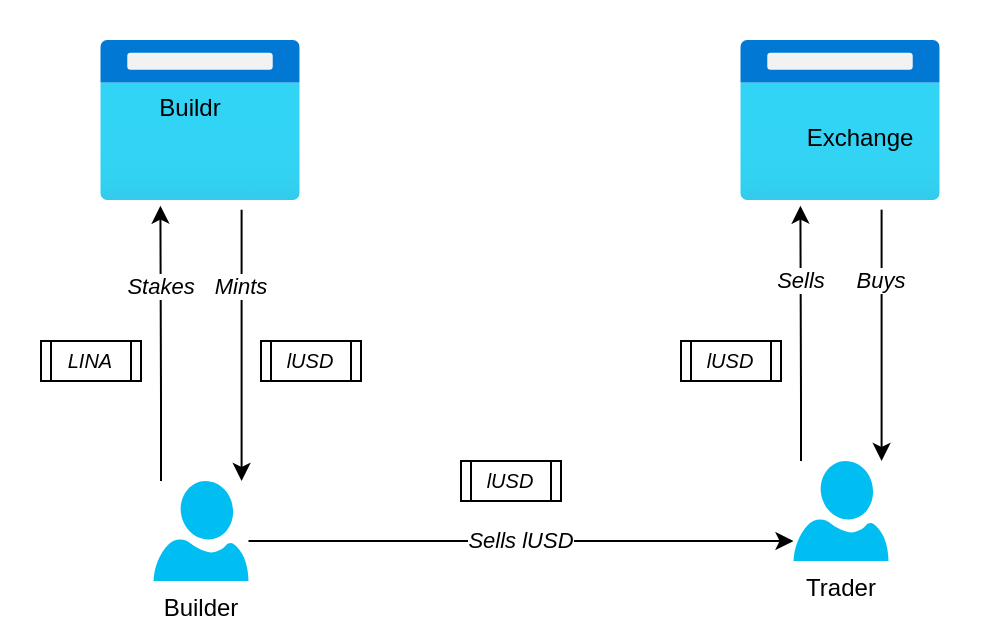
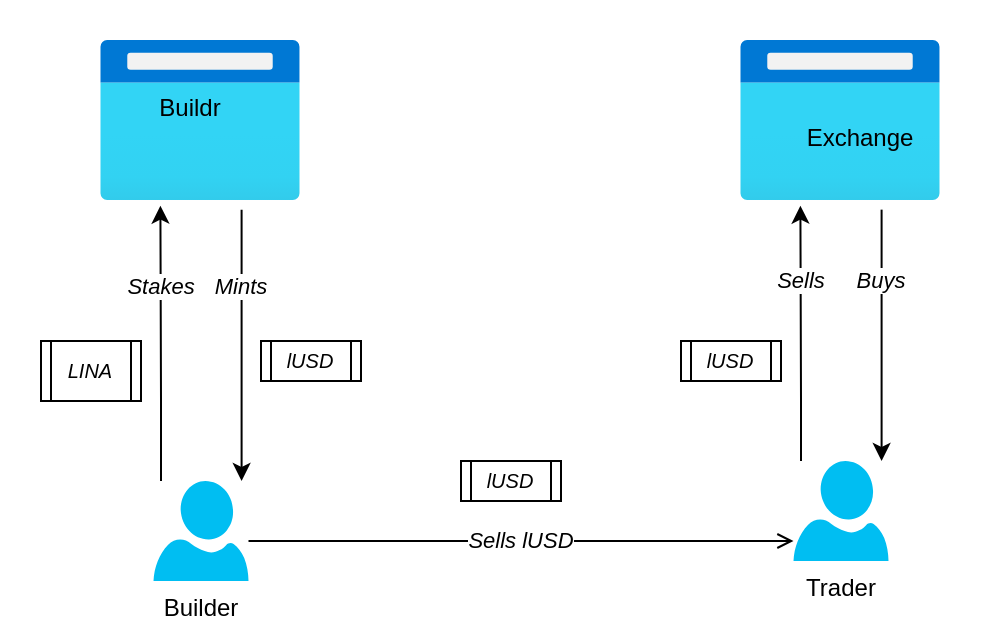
- <mxCell id="9" value="&lt;i&gt;&lt;font style=&quot;font-size: 10px;&quot;&gt;&lt;font style=&quot;font-size: 10px;&quot;&gt;LINA&lt;/font&gt;&lt;/font&gt;&lt;/i&gt;" style="shape=process;whiteSpace=wrap;html=1;backgroundOutline=1;" vertex="1" parent="1"><mxGeometry x="20" y="170" width="50" height="20" as="geometry" /></mxCell>
+ <mxCell id="9" value="&lt;i&gt;&lt;font style=&quot;font-size: 10px;&quot;&gt;&lt;font style=&quot;font-size: 10px;&quot;&gt;LINA&lt;/font&gt;&lt;/font&gt;&lt;/i&gt;" style="shape=process;whiteSpace=wrap;html=1;backgroundOutline=1;" vertex="1" parent="1"><mxGeometry x="20" y="170" width="50" height="30" as="geometry" /></mxCell>
- <mxCell id="6" value="&lt;i&gt;Sells lUSD&lt;br&gt;&lt;/i&gt;" style="edgeStyle=orthogonalEdgeStyle;rounded=0;orthogonalLoop=1;jettySize=auto;html=1;" edge="1" parent="1" source="7" target="16"><mxGeometry relative="1" as="geometry"><mxPoint x="386.25" y="270" as="targetPoint" /><Array as="points"><mxPoint x="190" y="270" /><mxPoint x="190" y="270" /></Array></mxGeometry></mxCell>
+ <mxCell id="6" value="&lt;i&gt;Sells lUSD&lt;br&gt;&lt;/i&gt;" style="edgeStyle=orthogonalEdgeStyle;rounded=0;orthogonalLoop=1;jettySize=auto;html=1;endArrow=open;" edge="1" parent="1" source="7" target="16"><mxGeometry relative="1" as="geometry"><mxPoint x="386.25" y="270" as="targetPoint" /><Array as="points"><mxPoint x="190" y="270" /><mxPoint x="190" y="270" /></Array></mxGeometry></mxCell>
